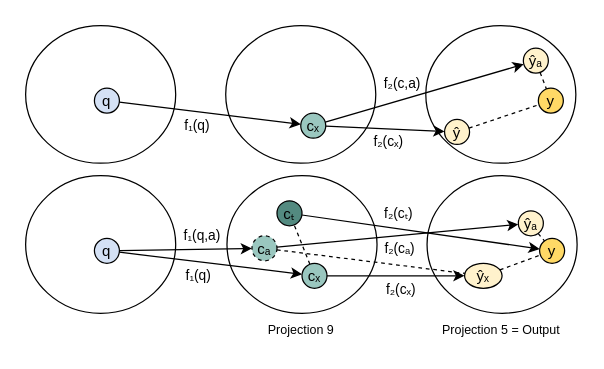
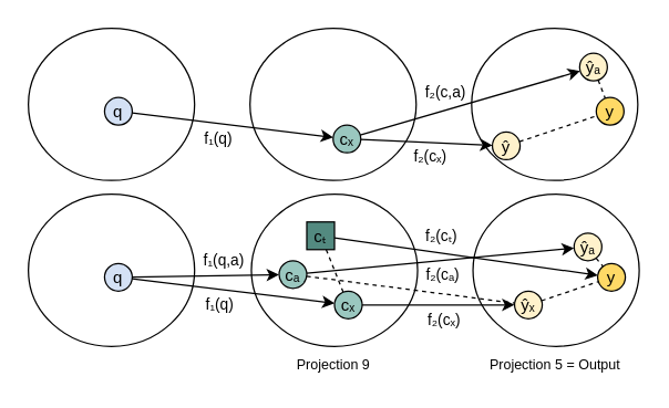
- <mxCell id="39" value="cₜ" style="ellipse;fillColor=#538A80;strokeColor=#000000;" parent="1" vertex="1"><mxGeometry x="221" y="160" width="20" height="20" as="geometry" /></mxCell>
+ <mxCell id="39" value="cₜ" style="fillColor=#538A80;strokeColor=#000000;rounded=0;" parent="1" vertex="1"><mxGeometry x="221" y="160" width="20" height="20" as="geometry" /></mxCell>
- <mxCell id="36" value="cₐ" style="ellipse;fillColor=#9AC7BF;strokeColor=#000000;dashed=1;" parent="1" vertex="1"><mxGeometry x="201" y="188" width="20" height="20" as="geometry" /></mxCell>
+ <mxCell id="36" value="cₐ" style="ellipse;fillColor=#9AC7BF;strokeColor=#000000;" parent="1" vertex="1"><mxGeometry x="201" y="188" width="20" height="20" as="geometry" /></mxCell>
- <mxCell id="20" value="ŷₓ" style="ellipse;fillColor=#FFF2CC;strokeColor=#000000;" parent="1" vertex="1"><mxGeometry x="371" y="210" width="30" height="20" as="geometry" /></mxCell>
+ <mxCell id="20" value="ŷₓ" style="ellipse;fillColor=#FFF2CC;strokeColor=#000000;" parent="1" vertex="1"><mxGeometry x="371" y="210" width="20" height="20" as="geometry" /></mxCell>
